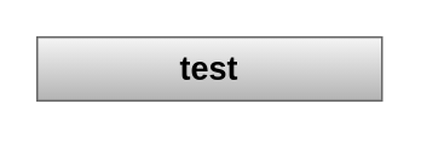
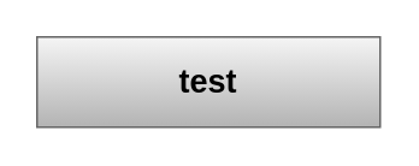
- <mxCell id="2" value="&lt;b&gt;&lt;font style=&quot;font-size: 18px&quot;&gt;test&lt;/font&gt;&lt;/b&gt;" style="rounded=0;whiteSpace=wrap;html=1;fillColor=#f5f5f5;gradientColor=#b3b3b3;strokeColor=#666666;" vertex="1" parent="1"><mxGeometry x="20" y="20" width="190" height="35" as="geometry" /></mxCell>
+ <mxCell id="2" value="&lt;b&gt;&lt;font style=&quot;font-size: 18px&quot;&gt;test&lt;/font&gt;&lt;/b&gt;" style="rounded=0;whiteSpace=wrap;html=1;fillColor=#f5f5f5;gradientColor=#b3b3b3;strokeColor=#666666;" vertex="1" parent="1"><mxGeometry x="20" y="20" width="190" height="50" as="geometry" /></mxCell>
